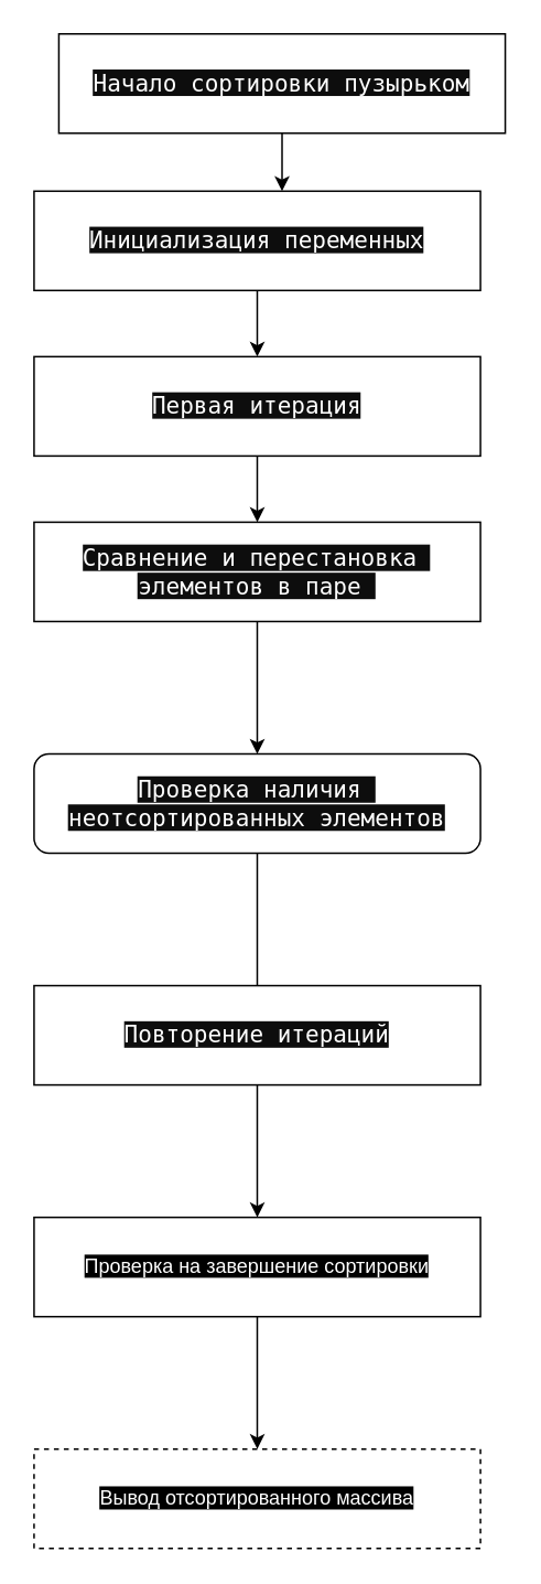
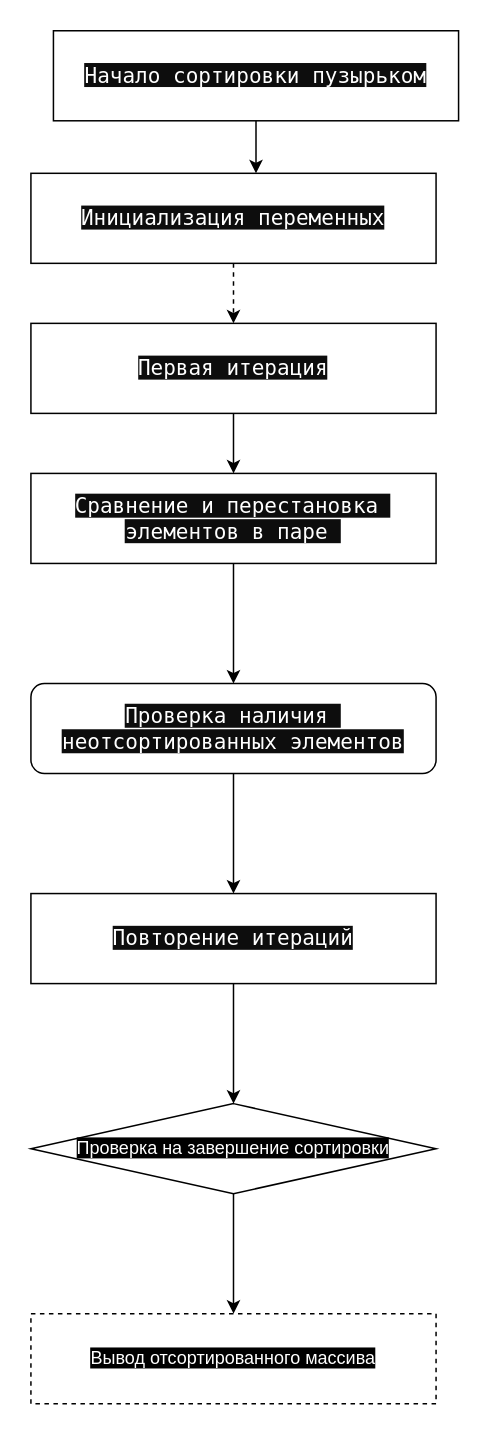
- <mxCell id="4" style="edgeStyle=orthogonalEdgeStyle;rounded=0;orthogonalLoop=1;jettySize=auto;html=1;exitX=0.5;exitY=1;exitDx=0;exitDy=0;entryX=0.5;entryY=0;entryDx=0;entryDy=0;" edge="1" parent="1" source="5" target="7"><mxGeometry relative="1" as="geometry" /></mxCell>
+ <mxCell id="4" style="edgeStyle=orthogonalEdgeStyle;rounded=0;orthogonalLoop=1;jettySize=auto;html=1;exitX=0.5;exitY=1;exitDx=0;exitDy=0;entryX=0.5;entryY=0;entryDx=0;entryDy=0;dashed=1;" edge="1" parent="1" source="5" target="7"><mxGeometry relative="1" as="geometry" /></mxCell>
- <mxCell id="10" value="" style="edgeStyle=orthogonalEdgeStyle;rounded=0;orthogonalLoop=1;jettySize=auto;html=1;endArrow=none;" edge="1" parent="1" source="11" target="13"><mxGeometry relative="1" as="geometry" /></mxCell>
+ <mxCell id="10" value="" style="edgeStyle=orthogonalEdgeStyle;rounded=0;orthogonalLoop=1;jettySize=auto;html=1;" edge="1" parent="1" source="11" target="13"><mxGeometry relative="1" as="geometry" /></mxCell>
- <mxCell id="15" value="&lt;span style=&quot;background-color: rgb(0, 0, 0);&quot;&gt;&lt;font color=&quot;#ffffff&quot;&gt;Проверка на завершение сортировки&lt;/font&gt;&lt;/span&gt;" style="whiteSpace=wrap;html=1;rounded=0;" vertex="1" parent="1"><mxGeometry x="20" y="735" width="270" height="60" as="geometry" /></mxCell>
+ <mxCell id="15" value="&lt;span style=&quot;background-color: rgb(0, 0, 0);&quot;&gt;&lt;font color=&quot;#ffffff&quot;&gt;Проверка на завершение сортировки&lt;/font&gt;&lt;/span&gt;" style="rhombus;whiteSpace=wrap;html=1;" vertex="1" parent="1"><mxGeometry x="20" y="735" width="270" height="60" as="geometry" /></mxCell>
